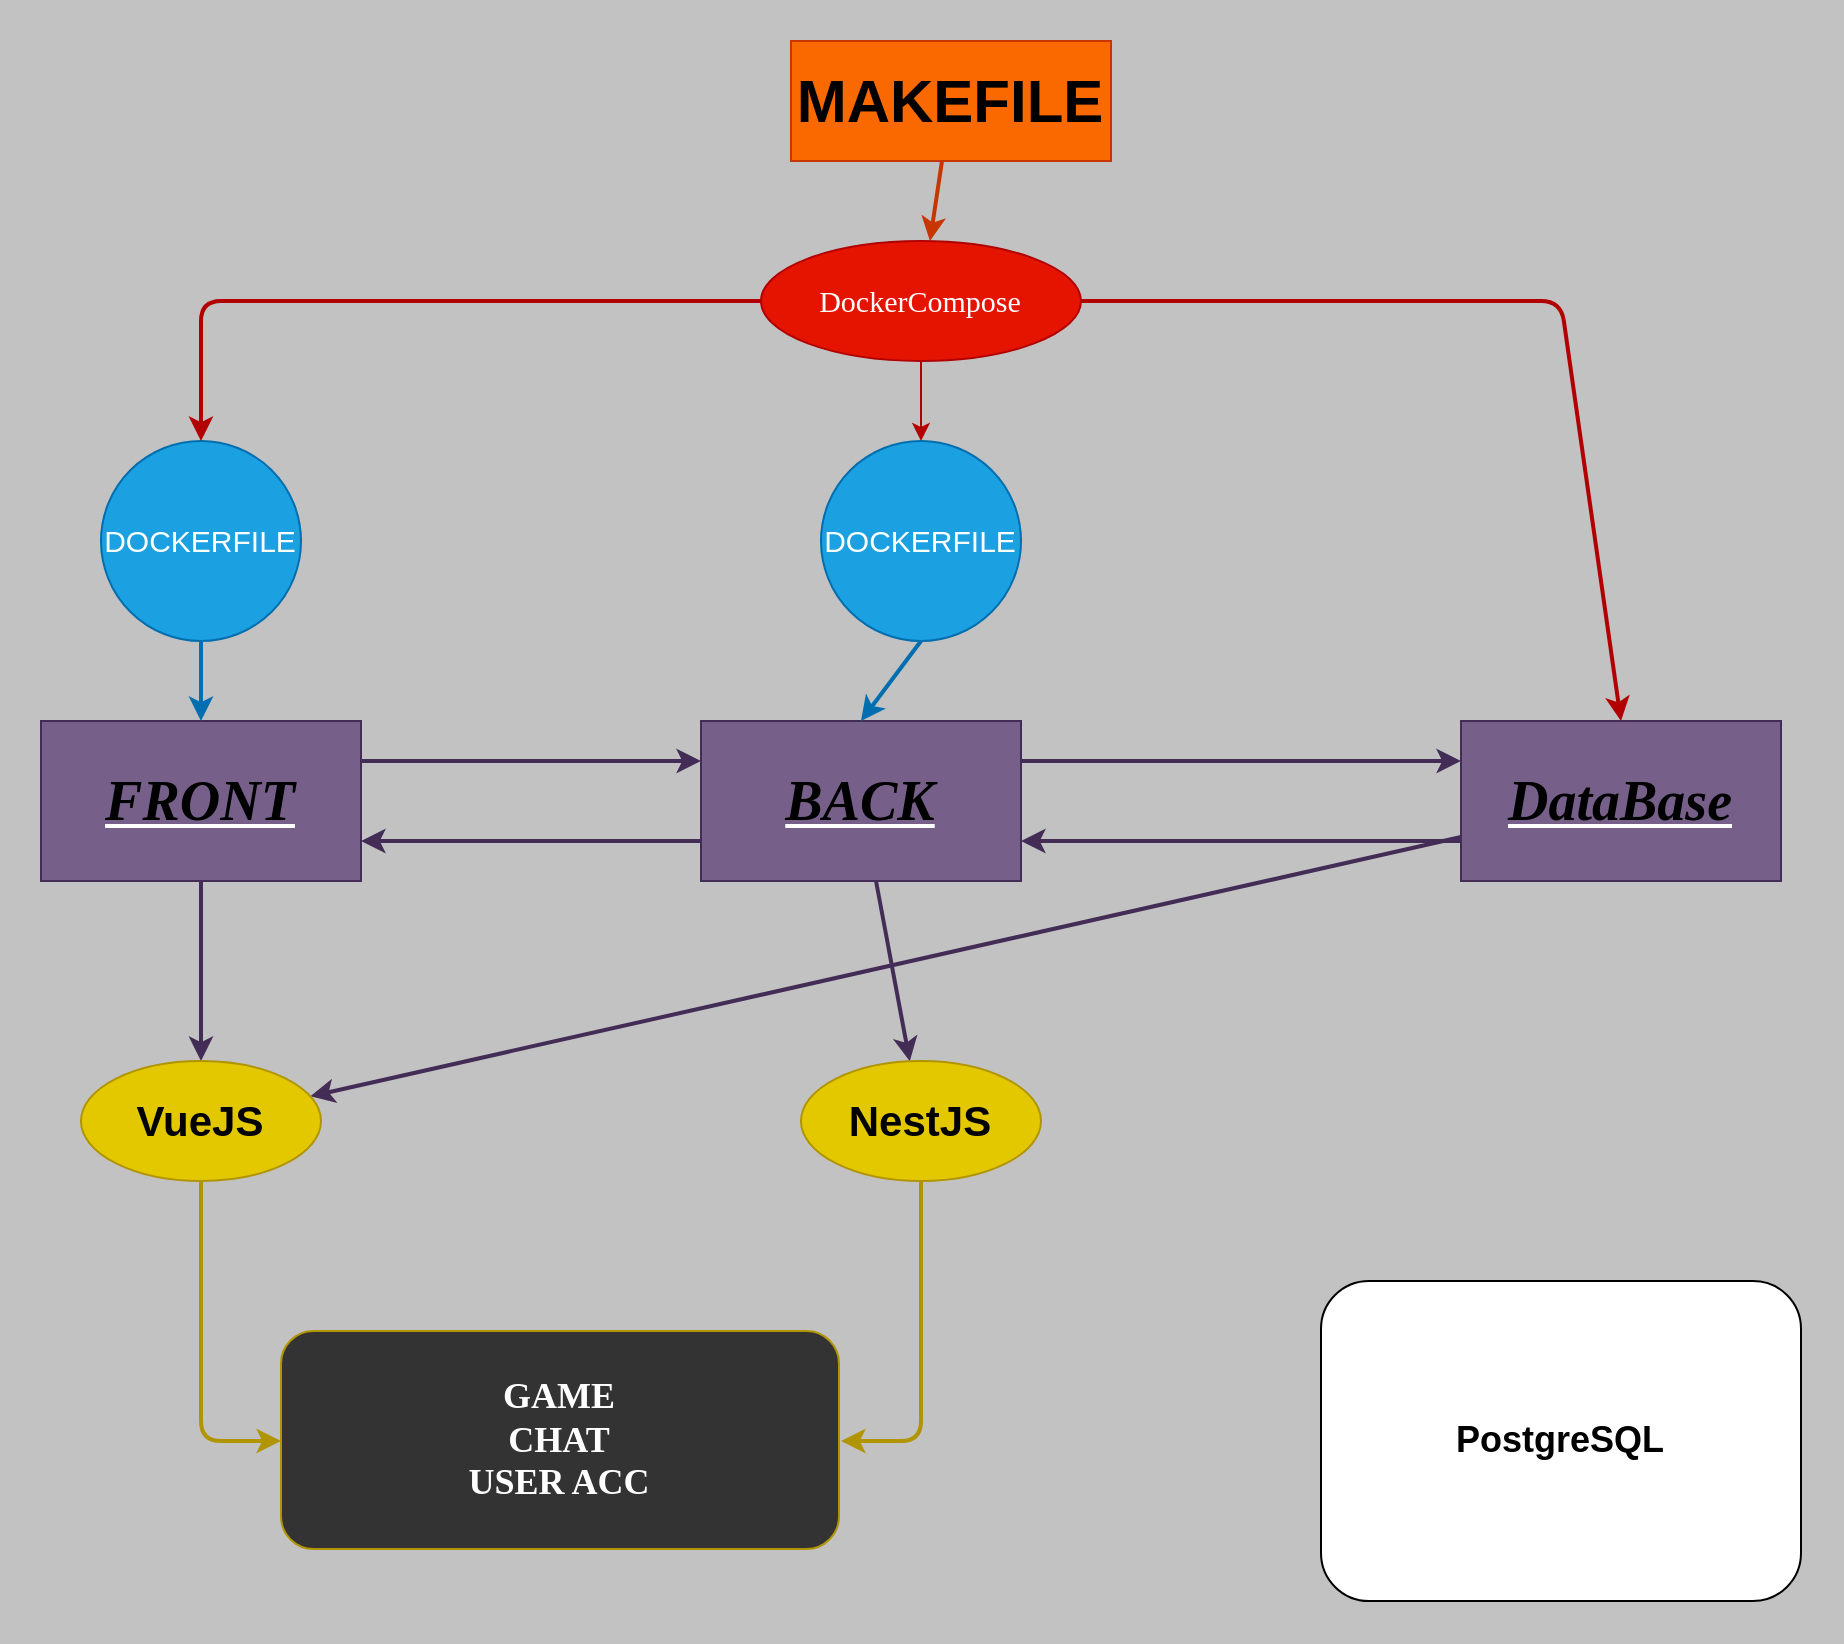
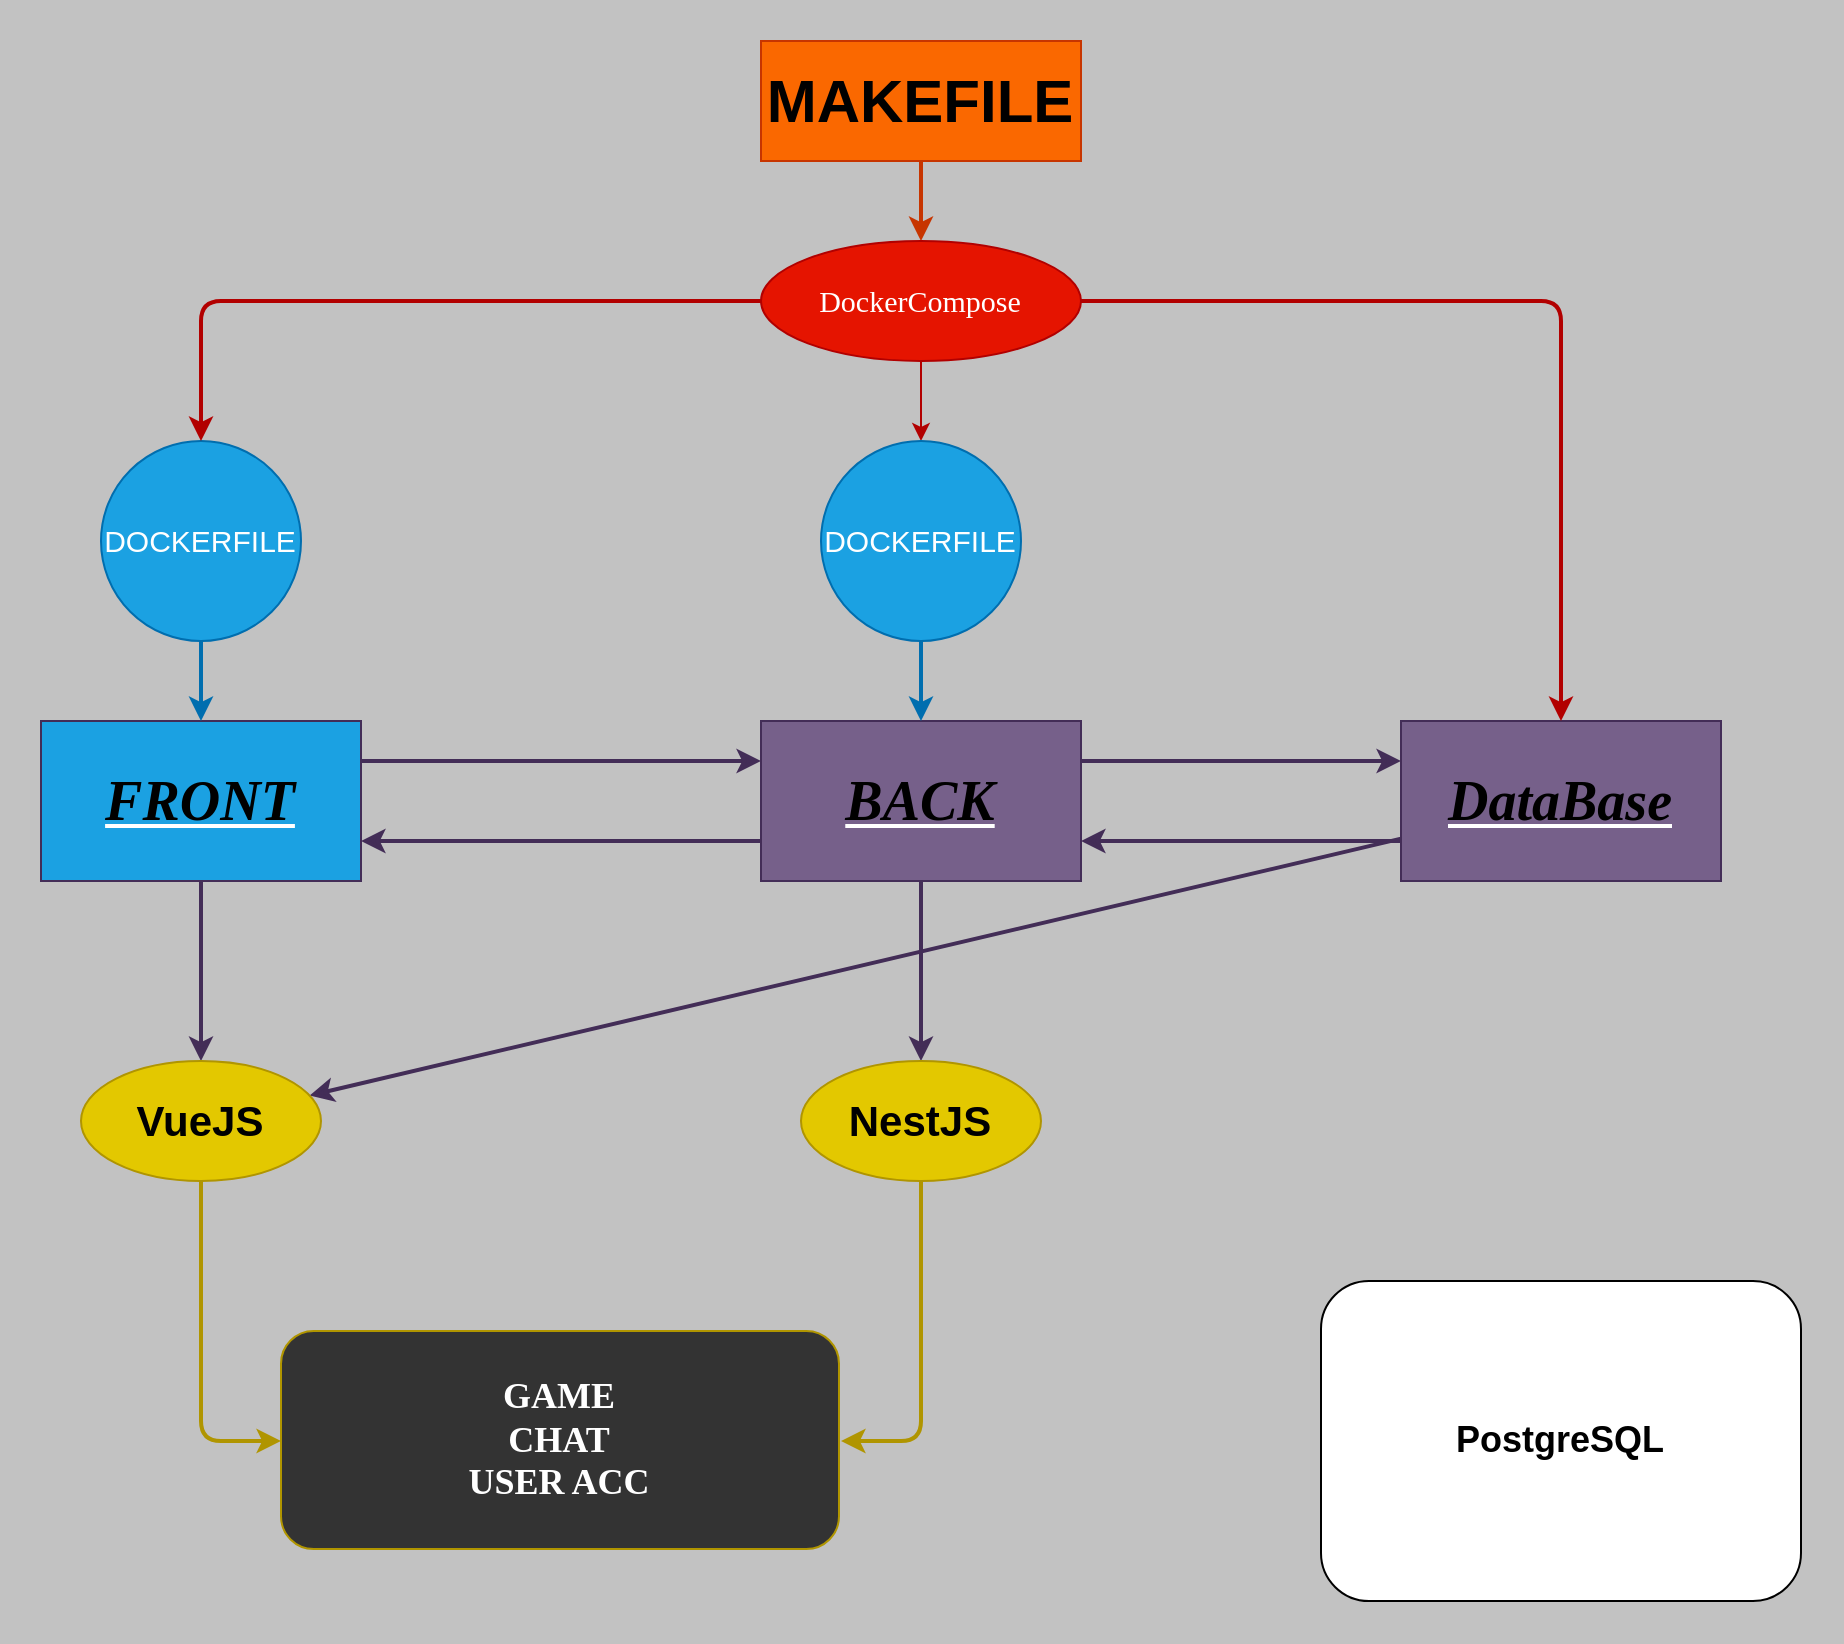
- <mxCell id="18" value="&lt;h1&gt;&lt;font face=&quot;Helvetica&quot;&gt;MAKEFILE&lt;/font&gt;&lt;/h1&gt;" style="whiteSpace=wrap;html=1;fontFamily=Comic Sans MS;fontSize=15;fillColor=#fa6800;fontColor=#000000;strokeColor=#C73500;" parent="1" vertex="1"><mxGeometry x="395" y="20" width="160" height="60" as="geometry" /></mxCell>
+ <mxCell id="18" value="&lt;h1&gt;&lt;font face=&quot;Helvetica&quot;&gt;MAKEFILE&lt;/font&gt;&lt;/h1&gt;" style="whiteSpace=wrap;html=1;fontFamily=Comic Sans MS;fontSize=15;fillColor=#fa6800;fontColor=#000000;strokeColor=#C73500;" parent="1" vertex="1"><mxGeometry x="380" y="20" width="160" height="60" as="geometry" /></mxCell>
- <mxCell id="4" value="&lt;h1 style=&quot;font-size: 28px&quot;&gt;&lt;font color=&quot;#000000&quot;&gt;FRONT&lt;/font&gt;&lt;/h1&gt;" style="whiteSpace=wrap;html=1;rounded=0;glass=0;sketch=0;shadow=0;fillColor=#76608a;fontColor=#ffffff;strokeColor=#432D57;fontStyle=6;fontFamily=Verdana;" parent="1" vertex="1"><mxGeometry x="20" y="360" width="160" height="80" as="geometry" /></mxCell>
+ <mxCell id="4" value="&lt;h1 style=&quot;font-size: 28px&quot;&gt;&lt;font color=&quot;#000000&quot;&gt;FRONT&lt;/font&gt;&lt;/h1&gt;" style="whiteSpace=wrap;html=1;rounded=0;glass=0;sketch=0;shadow=0;fillColor=#1ba1e2;fontColor=#ffffff;strokeColor=#432D57;fontStyle=6;fontFamily=Verdana;" parent="1" vertex="1"><mxGeometry x="20" y="360" width="160" height="80" as="geometry" /></mxCell>
- <mxCell id="8" value="&lt;h1 style=&quot;font-size: 28px&quot;&gt;&lt;font color=&quot;#000000&quot;&gt;BACK&lt;/font&gt;&lt;/h1&gt;" style="whiteSpace=wrap;html=1;fillColor=#76608a;fontColor=#ffffff;strokeColor=#432D57;fontStyle=6;fontFamily=Verdana;" parent="1" vertex="1"><mxGeometry x="350" y="360" width="160" height="80" as="geometry" /></mxCell>
+ <mxCell id="8" value="&lt;h1 style=&quot;font-size: 28px&quot;&gt;&lt;font color=&quot;#000000&quot;&gt;BACK&lt;/font&gt;&lt;/h1&gt;" style="whiteSpace=wrap;html=1;fillColor=#76608a;fontColor=#ffffff;strokeColor=#432D57;fontStyle=6;fontFamily=Verdana;" parent="1" vertex="1"><mxGeometry x="380" y="360" width="160" height="80" as="geometry" /></mxCell>
- <mxCell id="11" value="&lt;h1 style=&quot;font-size: 28px&quot;&gt;&lt;font color=&quot;#000000&quot;&gt;DataBase&lt;/font&gt;&lt;/h1&gt;" style="whiteSpace=wrap;html=1;fillColor=#76608a;fontColor=#ffffff;strokeColor=#432D57;fontStyle=6;horizontal=1;verticalAlign=middle;fontFamily=Verdana;" parent="1" vertex="1"><mxGeometry x="730" y="360" width="160" height="80" as="geometry" /></mxCell>
+ <mxCell id="11" value="&lt;h1 style=&quot;font-size: 28px&quot;&gt;&lt;font color=&quot;#000000&quot;&gt;DataBase&lt;/font&gt;&lt;/h1&gt;" style="whiteSpace=wrap;html=1;fillColor=#76608a;fontColor=#ffffff;strokeColor=#432D57;fontStyle=6;horizontal=1;verticalAlign=middle;fontFamily=Verdana;" parent="1" vertex="1"><mxGeometry x="700" y="360" width="160" height="80" as="geometry" /></mxCell>
